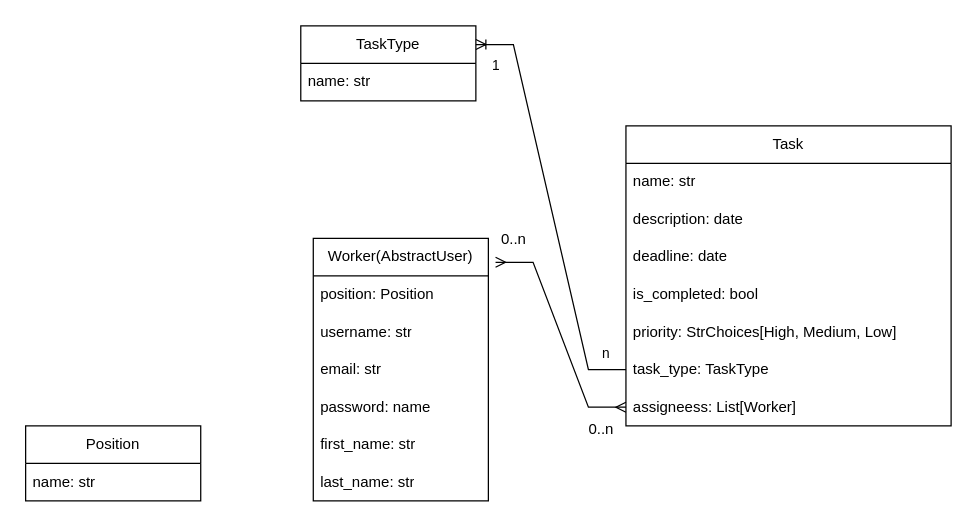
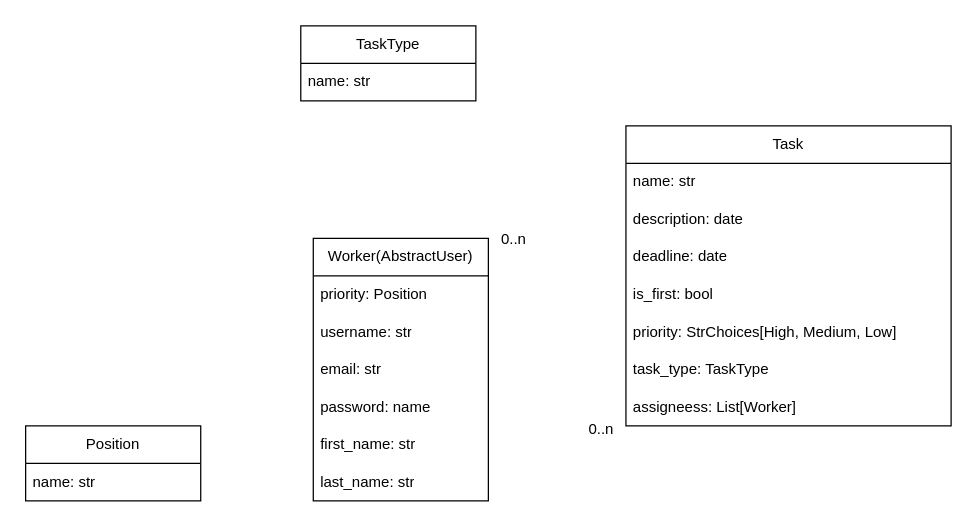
- <mxCell id="24" value="" style="edgeStyle=entityRelationEdgeStyle;fontSize=12;html=1;endArrow=ERoneToMany;rounded=0;exitX=0;exitY=0.5;exitDx=0;exitDy=0;entryX=1;entryY=0.25;entryDx=0;entryDy=0;" edge="1" parent="1" source="17" target="22"><mxGeometry width="100" height="100" relative="1" as="geometry"><mxPoint x="450" y="40" as="sourcePoint" /><mxPoint x="360" y="160" as="targetPoint" /><Array as="points"><mxPoint x="330" y="40" /><mxPoint x="410" y="115" /><mxPoint x="400" y="103" /><mxPoint x="440" y="125" /></Array></mxGeometry></mxCell>
- <mxCell id="25" value="1" style="edgeLabel;html=1;align=center;verticalAlign=middle;resizable=0;points=[];" vertex="1" connectable="0" parent="24"><mxGeometry x="0.816" y="-1" relative="1" as="geometry"><mxPoint x="-14" y="17" as="offset" /></mxGeometry></mxCell>
- <mxCell id="26" value="n" style="edgeLabel;html=1;align=center;verticalAlign=middle;resizable=0;points=[];" vertex="1" connectable="0" parent="24"><mxGeometry x="-0.861" y="-4" relative="1" as="geometry"><mxPoint x="6" y="-10" as="offset" /></mxGeometry></mxCell>
- <mxCell id="5" value="position: Position" style="text;strokeColor=none;fillColor=none;align=left;verticalAlign=middle;spacingLeft=4;spacingRight=4;overflow=hidden;points=[[0,0.5],[1,0.5]];portConstraint=eastwest;rotatable=0;whiteSpace=wrap;html=1;" parent="4" vertex="1"><mxGeometry y="30" width="140" height="30" as="geometry" /></mxCell>
+ <mxCell id="5" value="priority: Position" style="text;strokeColor=none;fillColor=none;align=left;verticalAlign=middle;spacingLeft=4;spacingRight=4;overflow=hidden;points=[[0,0.5],[1,0.5]];portConstraint=eastwest;rotatable=0;whiteSpace=wrap;html=1;" parent="4" vertex="1"><mxGeometry y="30" width="140" height="30" as="geometry" /></mxCell>
- <mxCell id="15" value="is_completed: bool" style="text;strokeColor=none;fillColor=none;align=left;verticalAlign=middle;spacingLeft=4;spacingRight=4;overflow=hidden;points=[[0,0.5],[1,0.5]];portConstraint=eastwest;rotatable=0;whiteSpace=wrap;html=1;" vertex="1" parent="11"><mxGeometry y="120" width="260" height="30" as="geometry" /></mxCell>
+ <mxCell id="15" value="is_first: bool" style="text;strokeColor=none;fillColor=none;align=left;verticalAlign=middle;spacingLeft=4;spacingRight=4;overflow=hidden;points=[[0,0.5],[1,0.5]];portConstraint=eastwest;rotatable=0;whiteSpace=wrap;html=1;" vertex="1" parent="11"><mxGeometry y="120" width="260" height="30" as="geometry" /></mxCell>
- <mxCell id="19" value="" style="edgeStyle=entityRelationEdgeStyle;fontSize=12;html=1;endArrow=ERmany;startArrow=ERmany;rounded=0;entryX=0;entryY=0.5;entryDx=0;entryDy=0;exitX=1.041;exitY=0.091;exitDx=0;exitDy=0;exitPerimeter=0;" edge="1" parent="1" source="4" target="18"><mxGeometry width="100" height="100" relative="1" as="geometry"><mxPoint x="400" y="330" as="sourcePoint" /><mxPoint x="500" y="230" as="targetPoint" /></mxGeometry></mxCell>
